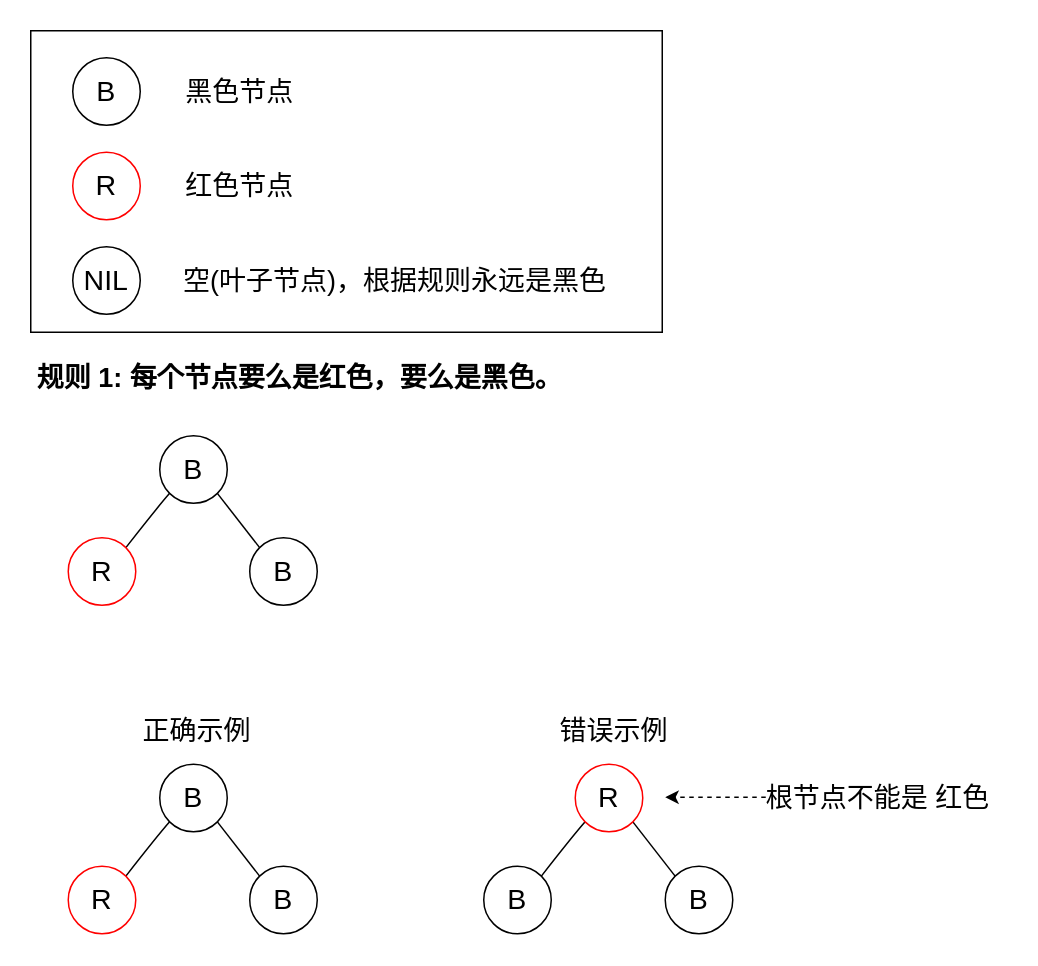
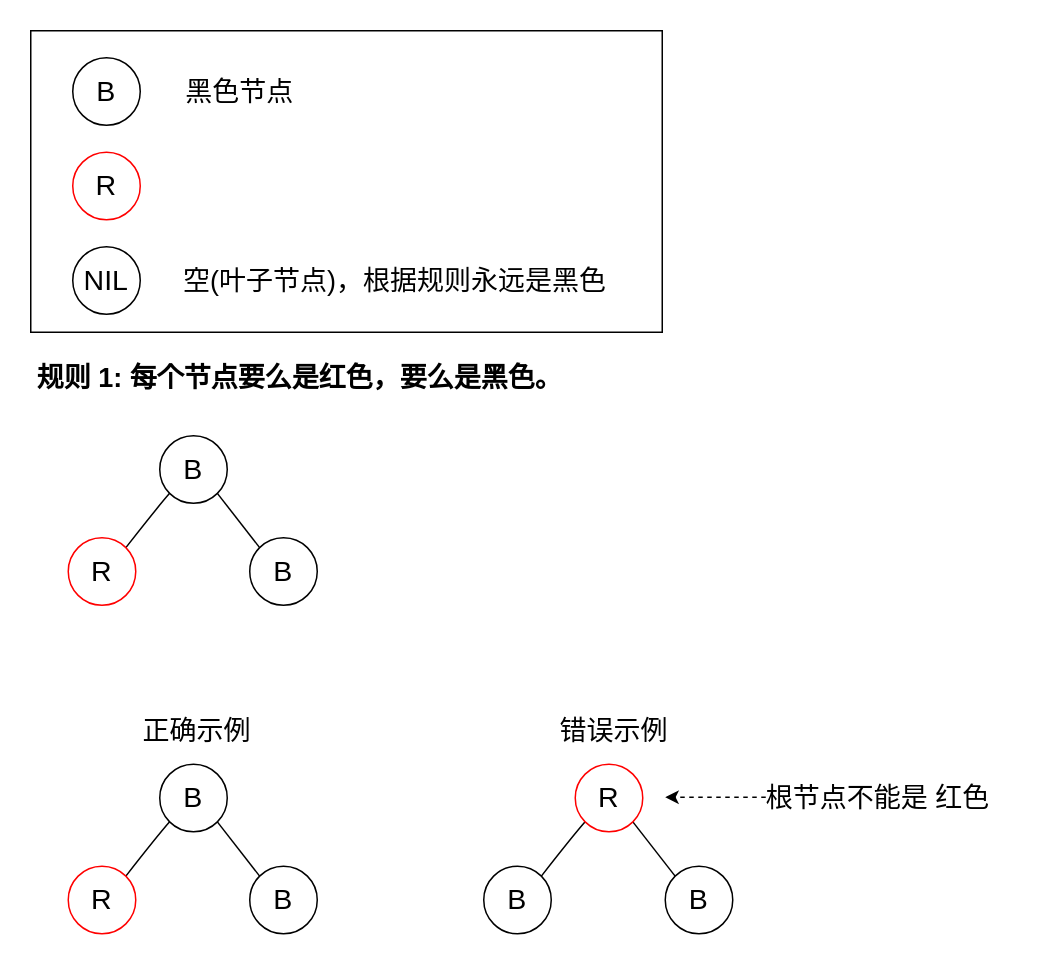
- <mxCell id="7" value="红色节点" style="text;html=1;align=center;verticalAlign=middle;whiteSpace=wrap;rounded=0;fontSize=18;" vertex="1" parent="1"><mxGeometry x="119" y="108.5" width="81" height="30" as="geometry" /></mxCell>
